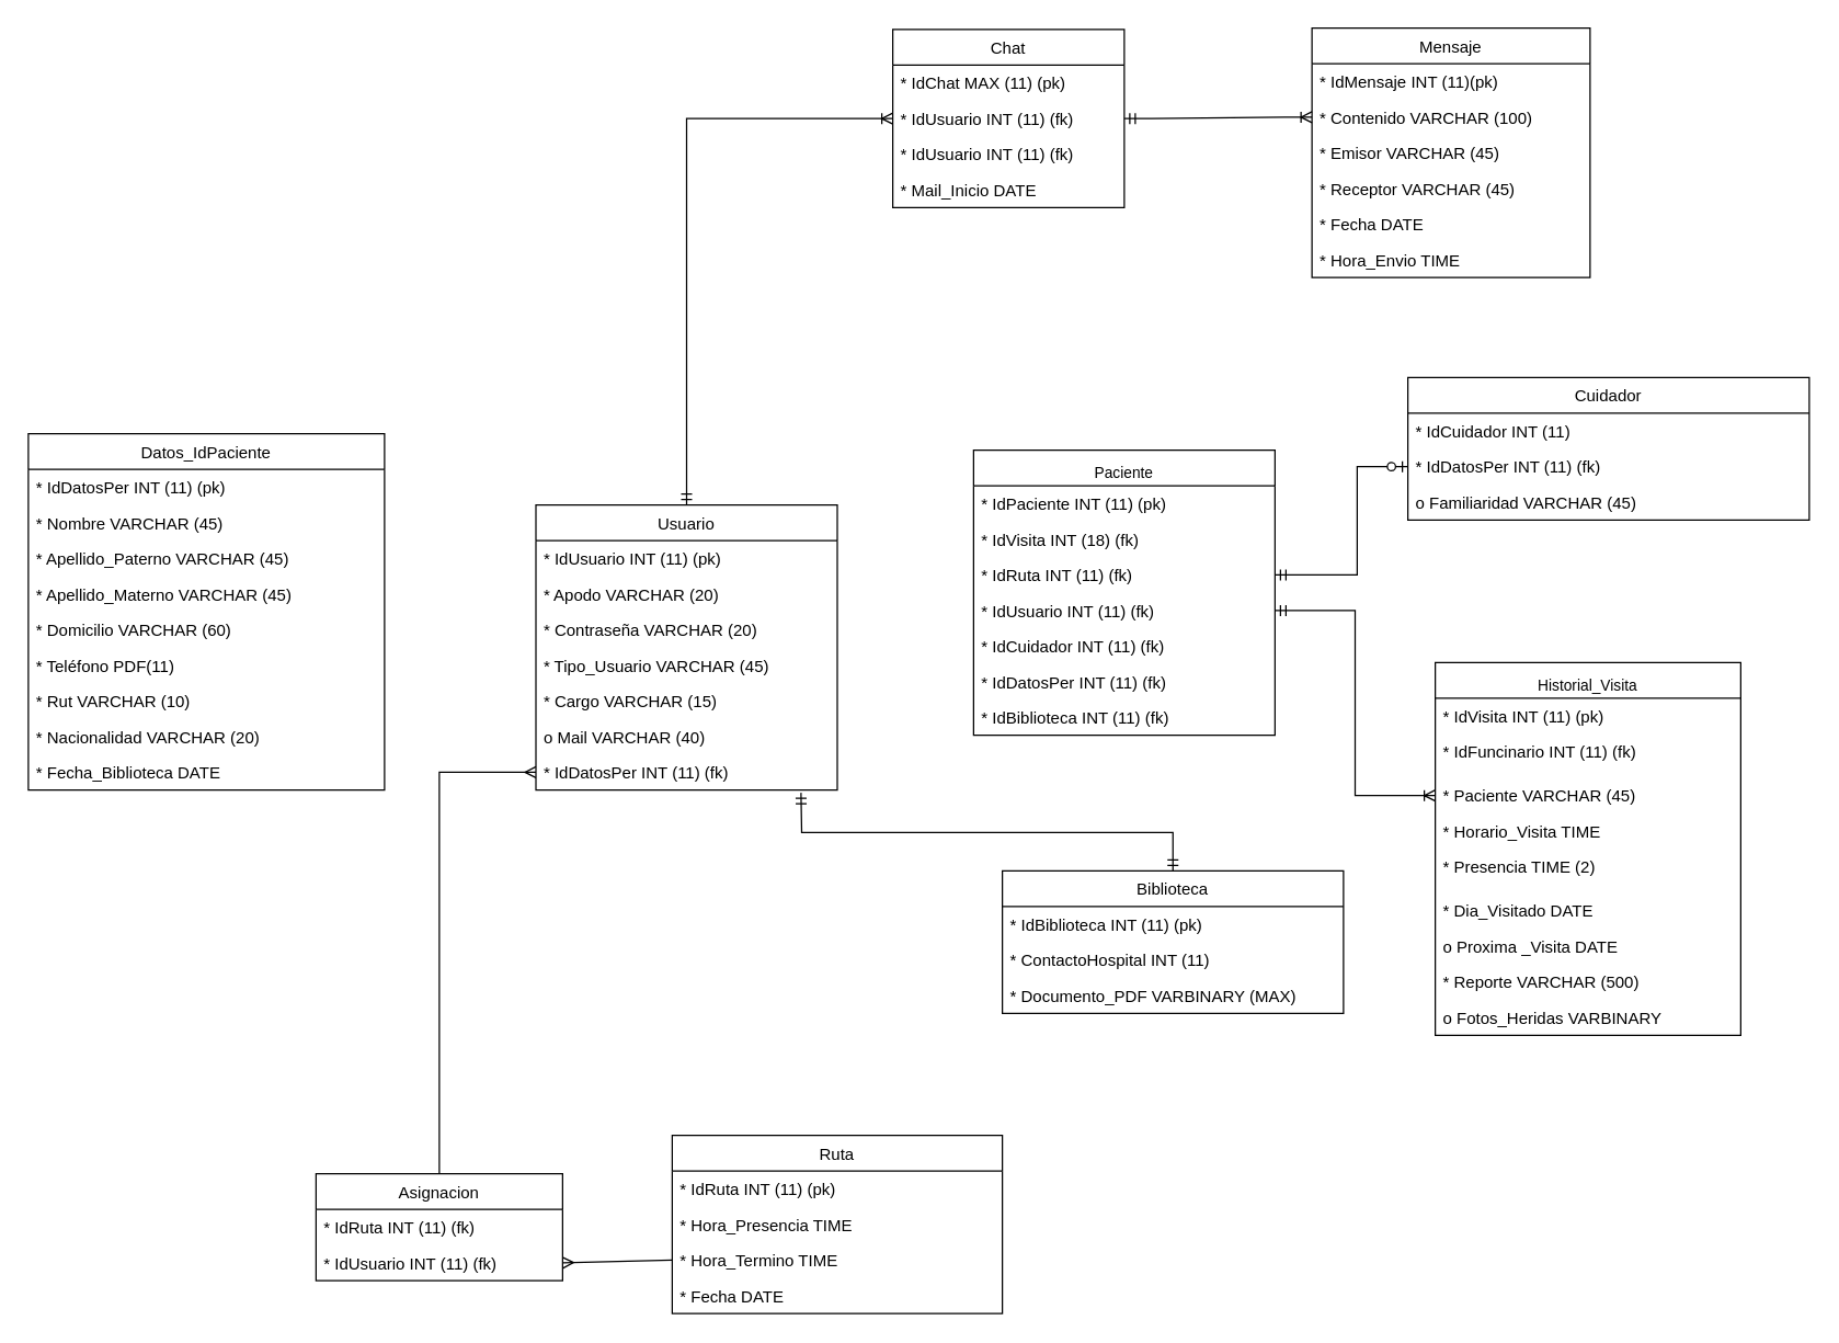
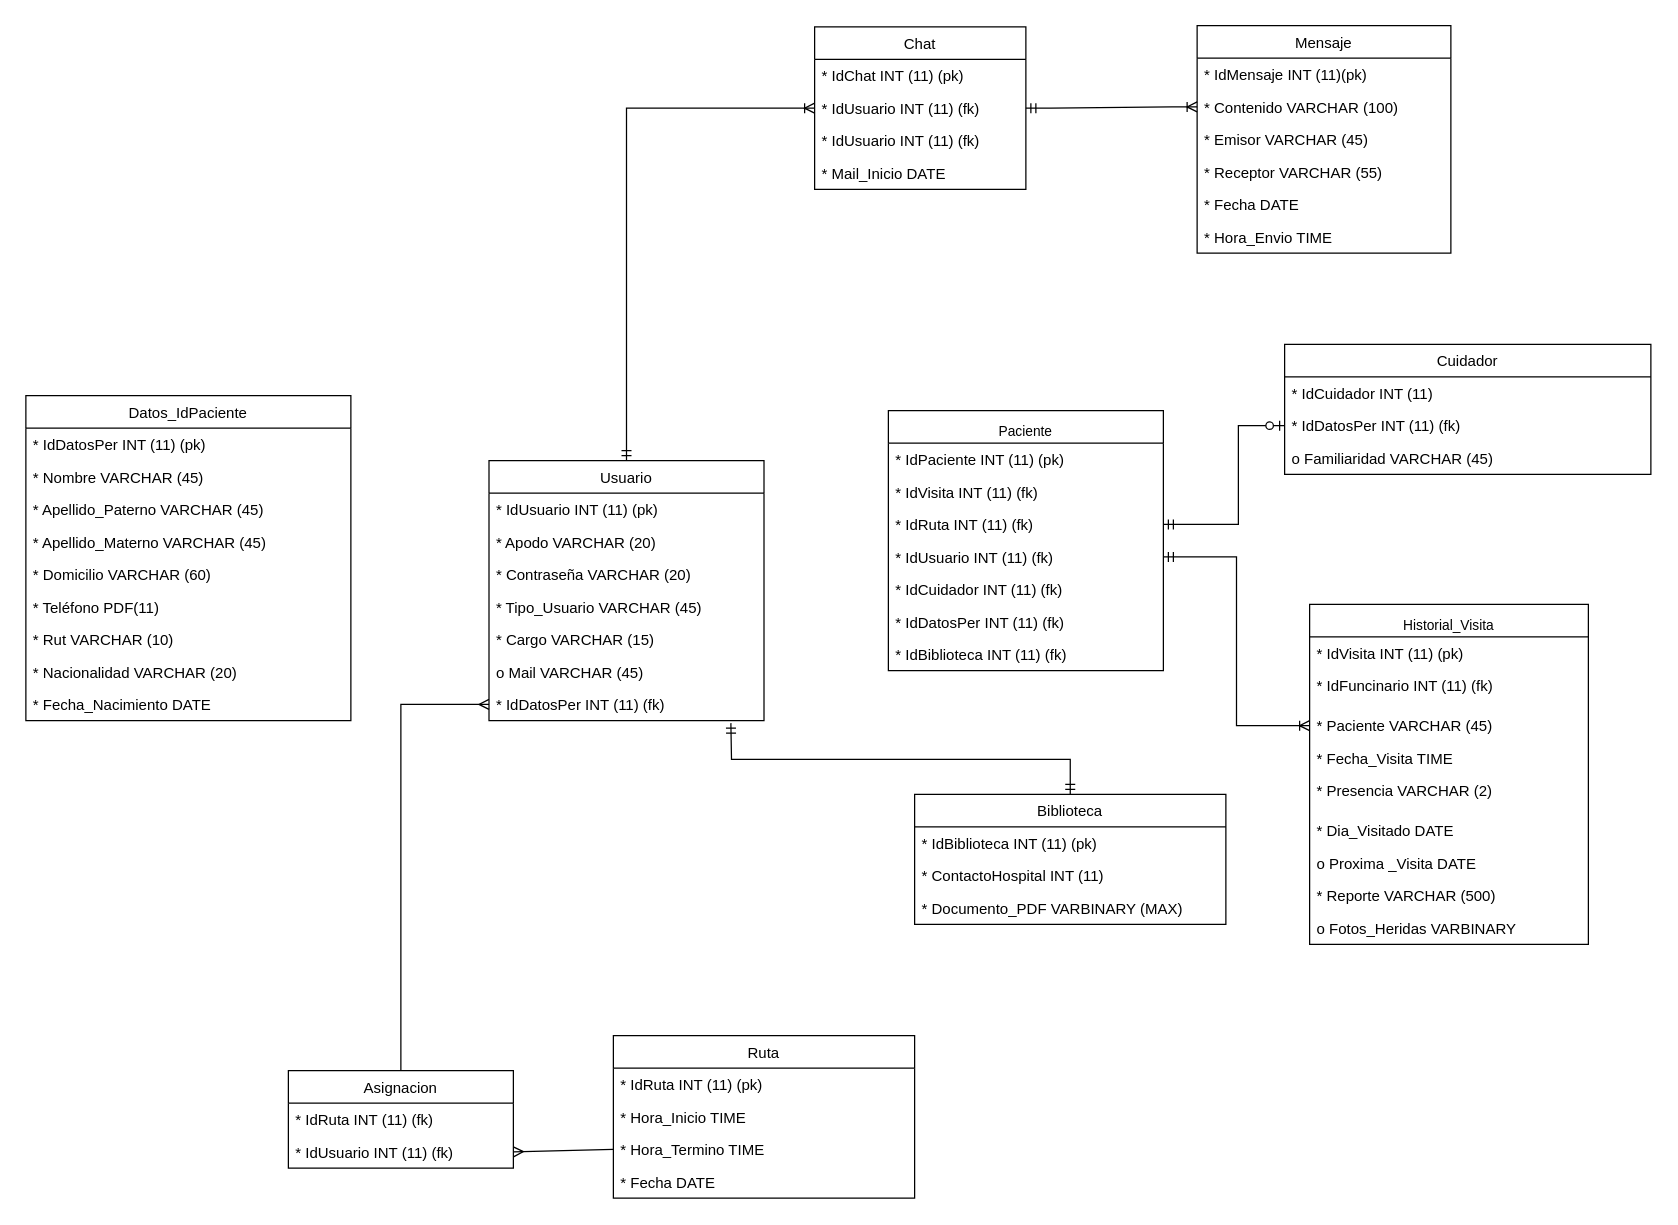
- <mxCell id="51" value="* IdChat MAX (11) (pk)" style="text;strokeColor=none;fillColor=none;align=left;verticalAlign=top;spacingLeft=4;spacingRight=4;overflow=hidden;rotatable=0;points=[[0,0.5],[1,0.5]];portConstraint=eastwest;" vertex="1" parent="50"><mxGeometry y="26" width="169" height="26" as="geometry" /></mxCell>
+ <mxCell id="51" value="* IdChat INT (11) (pk)" style="text;strokeColor=none;fillColor=none;align=left;verticalAlign=top;spacingLeft=4;spacingRight=4;overflow=hidden;rotatable=0;points=[[0,0.5],[1,0.5]];portConstraint=eastwest;" vertex="1" parent="50"><mxGeometry y="26" width="169" height="26" as="geometry" /></mxCell>
- <mxCell id="59" value="* Receptor VARCHAR (45)" style="text;strokeColor=none;fillColor=none;align=left;verticalAlign=top;spacingLeft=4;spacingRight=4;overflow=hidden;rotatable=0;points=[[0,0.5],[1,0.5]];portConstraint=eastwest;" vertex="1" parent="55"><mxGeometry y="104" width="203" height="26" as="geometry" /></mxCell>
+ <mxCell id="59" value="* Receptor VARCHAR (55)" style="text;strokeColor=none;fillColor=none;align=left;verticalAlign=top;spacingLeft=4;spacingRight=4;overflow=hidden;rotatable=0;points=[[0,0.5],[1,0.5]];portConstraint=eastwest;" vertex="1" parent="55"><mxGeometry y="104" width="203" height="26" as="geometry" /></mxCell>
- <mxCell id="4" value="* IdVisita INT (18) (fk)" style="text;strokeColor=none;fillColor=none;align=left;verticalAlign=top;spacingLeft=4;spacingRight=4;overflow=hidden;rotatable=0;points=[[0,0.5],[1,0.5]];portConstraint=eastwest;" vertex="1" parent="2"><mxGeometry y="52" width="220" height="26" as="geometry" /></mxCell>
+ <mxCell id="4" value="* IdVisita INT (11) (fk)" style="text;strokeColor=none;fillColor=none;align=left;verticalAlign=top;spacingLeft=4;spacingRight=4;overflow=hidden;rotatable=0;points=[[0,0.5],[1,0.5]];portConstraint=eastwest;" vertex="1" parent="2"><mxGeometry y="52" width="220" height="26" as="geometry" /></mxCell>
- <mxCell id="32" value="o Mail VARCHAR (40)" style="text;strokeColor=none;fillColor=none;align=left;verticalAlign=top;spacingLeft=4;spacingRight=4;overflow=hidden;rotatable=0;points=[[0,0.5],[1,0.5]];portConstraint=eastwest;" vertex="1" parent="26"><mxGeometry y="156" width="220" height="26" as="geometry" /></mxCell>
+ <mxCell id="32" value="o Mail VARCHAR (45)" style="text;strokeColor=none;fillColor=none;align=left;verticalAlign=top;spacingLeft=4;spacingRight=4;overflow=hidden;rotatable=0;points=[[0,0.5],[1,0.5]];portConstraint=eastwest;" vertex="1" parent="26"><mxGeometry y="156" width="220" height="26" as="geometry" /></mxCell>
- <mxCell id="49" value="* Fecha_Biblioteca DATE" style="text;strokeColor=none;fillColor=none;align=left;verticalAlign=top;spacingLeft=4;spacingRight=4;overflow=hidden;rotatable=0;points=[[0,0.5],[1,0.5]];portConstraint=eastwest;" vertex="1" parent="40"><mxGeometry y="234" width="260" height="26" as="geometry" /></mxCell>
+ <mxCell id="49" value="* Fecha_Nacimiento DATE" style="text;strokeColor=none;fillColor=none;align=left;verticalAlign=top;spacingLeft=4;spacingRight=4;overflow=hidden;rotatable=0;points=[[0,0.5],[1,0.5]];portConstraint=eastwest;" vertex="1" parent="40"><mxGeometry y="234" width="260" height="26" as="geometry" /></mxCell>
- <mxCell id="14" value="* Horario_Visita TIME" style="text;strokeColor=none;fillColor=none;align=left;verticalAlign=top;spacingLeft=4;spacingRight=4;overflow=hidden;rotatable=0;points=[[0,0.5],[1,0.5]];portConstraint=eastwest;" vertex="1" parent="10"><mxGeometry y="110" width="223" height="26" as="geometry" /></mxCell>
+ <mxCell id="14" value="* Fecha_Visita TIME" style="text;strokeColor=none;fillColor=none;align=left;verticalAlign=top;spacingLeft=4;spacingRight=4;overflow=hidden;rotatable=0;points=[[0,0.5],[1,0.5]];portConstraint=eastwest;" vertex="1" parent="10"><mxGeometry y="110" width="223" height="26" as="geometry" /></mxCell>
- <mxCell id="15" value="* Presencia TIME (2)" style="text;strokeColor=none;fillColor=none;align=left;verticalAlign=top;spacingLeft=4;spacingRight=4;overflow=hidden;rotatable=0;points=[[0,0.5],[1,0.5]];portConstraint=eastwest;" vertex="1" parent="10"><mxGeometry y="136" width="223" height="32" as="geometry" /></mxCell>
+ <mxCell id="15" value="* Presencia VARCHAR (2)" style="text;strokeColor=none;fillColor=none;align=left;verticalAlign=top;spacingLeft=4;spacingRight=4;overflow=hidden;rotatable=0;points=[[0,0.5],[1,0.5]];portConstraint=eastwest;" vertex="1" parent="10"><mxGeometry y="136" width="223" height="32" as="geometry" /></mxCell>
- <mxCell id="22" value="* Hora_Presencia TIME" style="text;strokeColor=none;fillColor=none;align=left;verticalAlign=top;spacingLeft=4;spacingRight=4;overflow=hidden;rotatable=0;points=[[0,0.5],[1,0.5]];portConstraint=eastwest;" vertex="1" parent="20"><mxGeometry y="52" width="241" height="26" as="geometry" /></mxCell>
+ <mxCell id="22" value="* Hora_Inicio TIME" style="text;strokeColor=none;fillColor=none;align=left;verticalAlign=top;spacingLeft=4;spacingRight=4;overflow=hidden;rotatable=0;points=[[0,0.5],[1,0.5]];portConstraint=eastwest;" vertex="1" parent="20"><mxGeometry y="52" width="241" height="26" as="geometry" /></mxCell>
